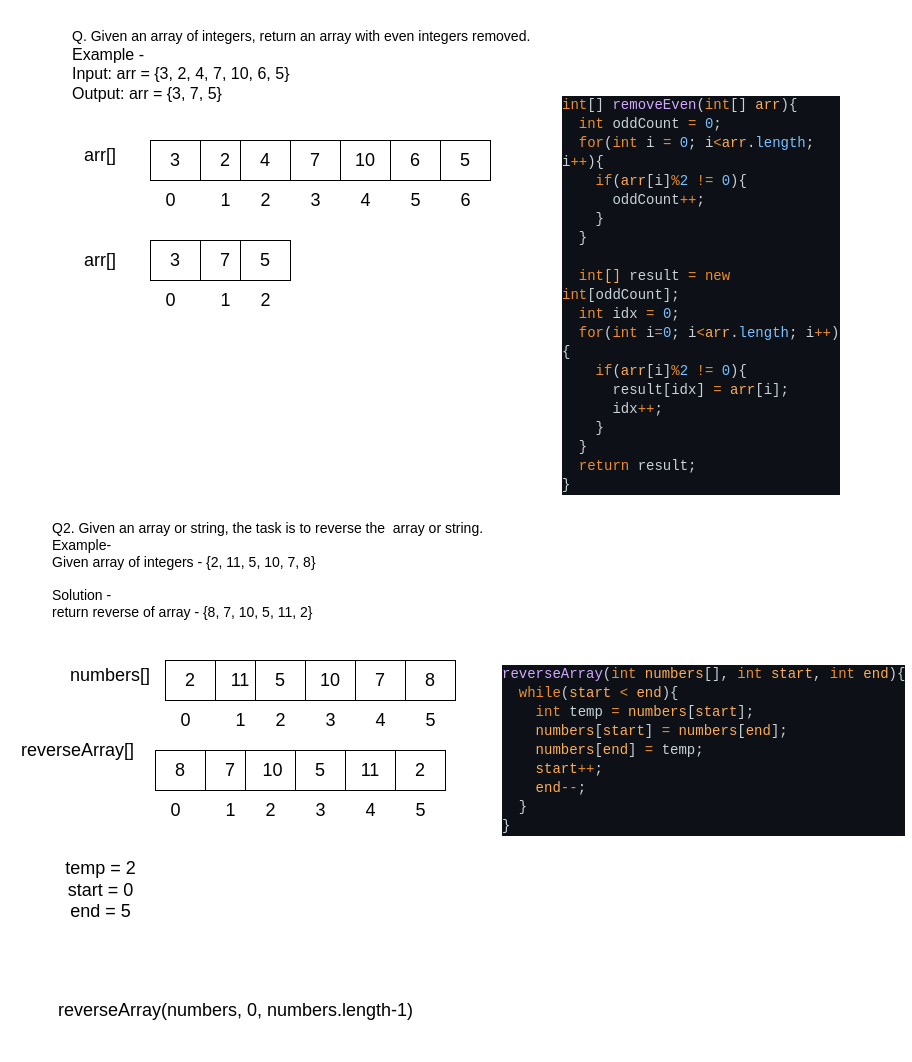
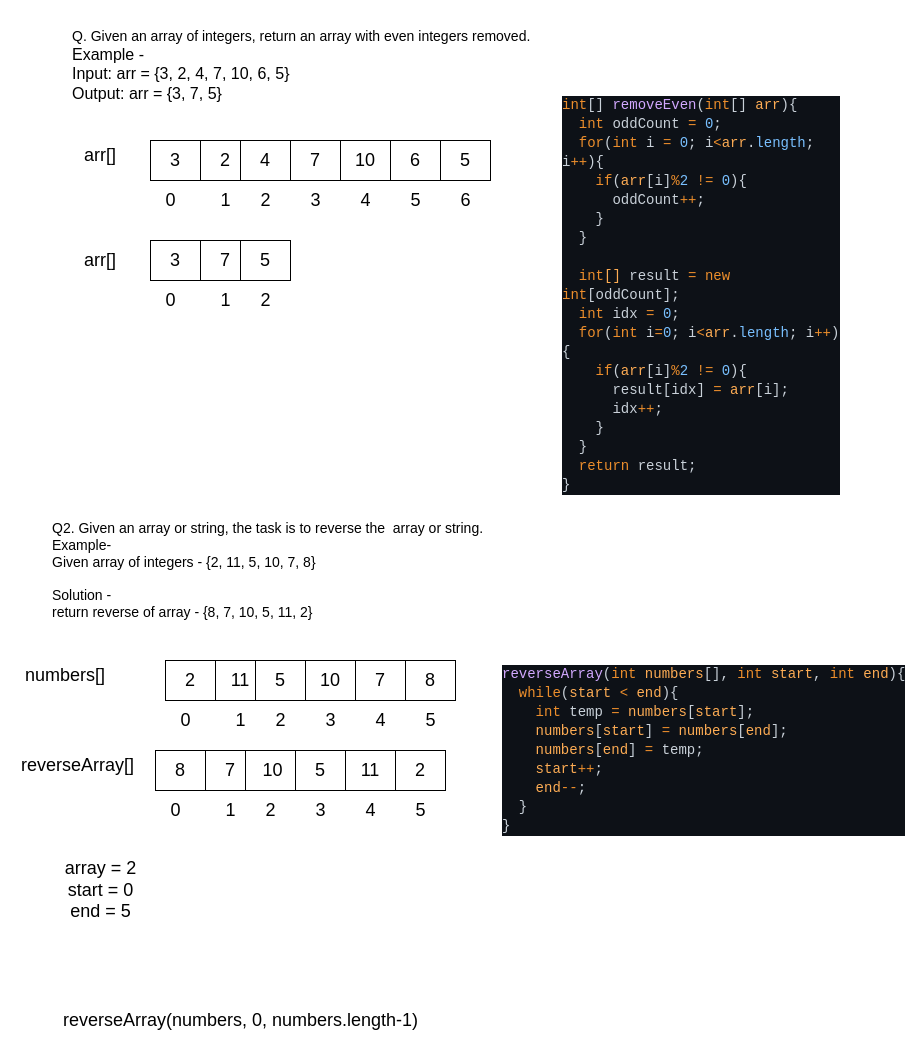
- <mxCell id="28" value="&lt;font style=&quot;font-size: 18px;&quot;&gt;numbers[]&lt;/font&gt;" style="text;html=1;strokeColor=none;fillColor=none;align=center;verticalAlign=middle;whiteSpace=wrap;rounded=0;" vertex="1" parent="1"><mxGeometry x="75" y="660" width="70" height="30" as="geometry" /></mxCell>
+ <mxCell id="28" value="&lt;font style=&quot;font-size: 18px;&quot;&gt;numbers[]&lt;/font&gt;" style="text;html=1;strokeColor=none;fillColor=none;align=center;verticalAlign=middle;whiteSpace=wrap;rounded=0;" vertex="1" parent="1"><mxGeometry x="30" y="660" width="70" height="30" as="geometry" /></mxCell>
- <mxCell id="41" value="&lt;font style=&quot;font-size: 18px;&quot;&gt;reverseArray[]&lt;/font&gt;" style="text;html=1;strokeColor=none;fillColor=none;align=center;verticalAlign=middle;whiteSpace=wrap;rounded=0;" vertex="1" parent="1"><mxGeometry x="20" y="735" width="115" height="30" as="geometry" /></mxCell>
+ <mxCell id="41" value="&lt;font style=&quot;font-size: 18px;&quot;&gt;reverseArray[]&lt;/font&gt;" style="text;html=1;strokeColor=none;fillColor=none;align=center;verticalAlign=middle;whiteSpace=wrap;rounded=0;" vertex="1" parent="1"><mxGeometry x="20" y="750" width="115" height="30" as="geometry" /></mxCell>
- <mxCell id="55" value="temp = 2&lt;br&gt;start = 0&lt;br&gt;end = 5" style="text;html=1;align=center;verticalAlign=middle;resizable=0;points=[];autosize=1;strokeColor=none;fillColor=none;fontSize=18;" vertex="1" parent="1"><mxGeometry x="55" y="850" width="90" height="80" as="geometry" /></mxCell>
+ <mxCell id="55" value="array = 2&lt;br&gt;start = 0&lt;br&gt;end = 5" style="text;html=1;align=center;verticalAlign=middle;resizable=0;points=[];autosize=1;strokeColor=none;fillColor=none;fontSize=18;" vertex="1" parent="1"><mxGeometry x="55" y="850" width="90" height="80" as="geometry" /></mxCell>
- <mxCell id="54" value="reverseArray(numbers, 0, numbers.length-1)" style="text;html=1;align=center;verticalAlign=middle;resizable=0;points=[];autosize=1;strokeColor=none;fillColor=none;fontSize=18;" vertex="1" parent="1"><mxGeometry x="45" y="990" width="380" height="40" as="geometry" /></mxCell>
+ <mxCell id="54" value="reverseArray(numbers, 0, numbers.length-1)" style="text;html=1;align=center;verticalAlign=middle;resizable=0;points=[];autosize=1;strokeColor=none;fillColor=none;fontSize=18;" vertex="1" parent="1"><mxGeometry x="50" y="1000" width="380" height="40" as="geometry" /></mxCell>
